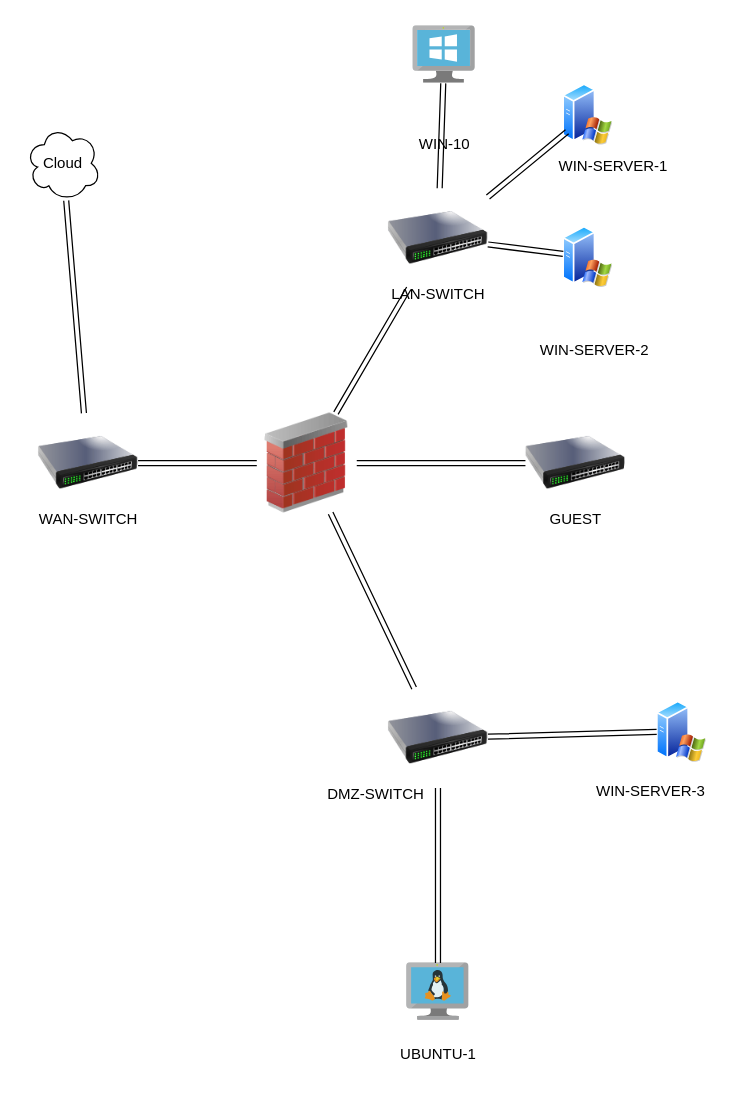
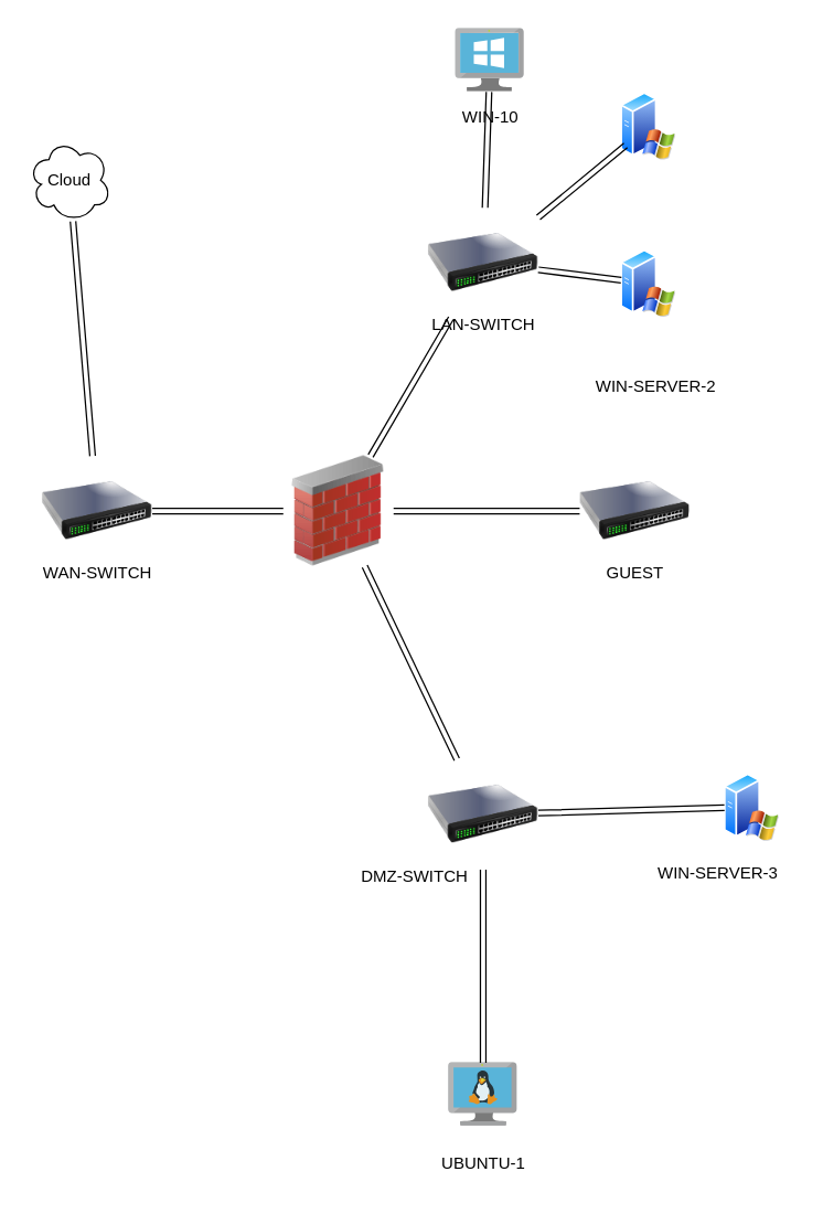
- <mxCell id="17" value="WIN-10" style="text;html=1;align=center;verticalAlign=middle;resizable=0;points=[];autosize=1;strokeColor=none;fillColor=none;" vertex="1" parent="1"><mxGeometry x="325" y="100" width="60" height="30" as="geometry" /></mxCell>
+ <mxCell id="17" value="WIN-10" style="text;html=1;align=center;verticalAlign=middle;resizable=0;points=[];autosize=1;strokeColor=none;fillColor=none;" vertex="1" parent="1"><mxGeometry x="325" y="70" width="60" height="30" as="geometry" /></mxCell>
- <mxCell id="23" value="WIN-SERVER-1" style="text;html=1;align=center;verticalAlign=middle;resizable=0;points=[];autosize=1;strokeColor=none;fillColor=none;" vertex="1" parent="1"><mxGeometry x="435" y="118" width="110" height="30" as="geometry" /></mxCell>
